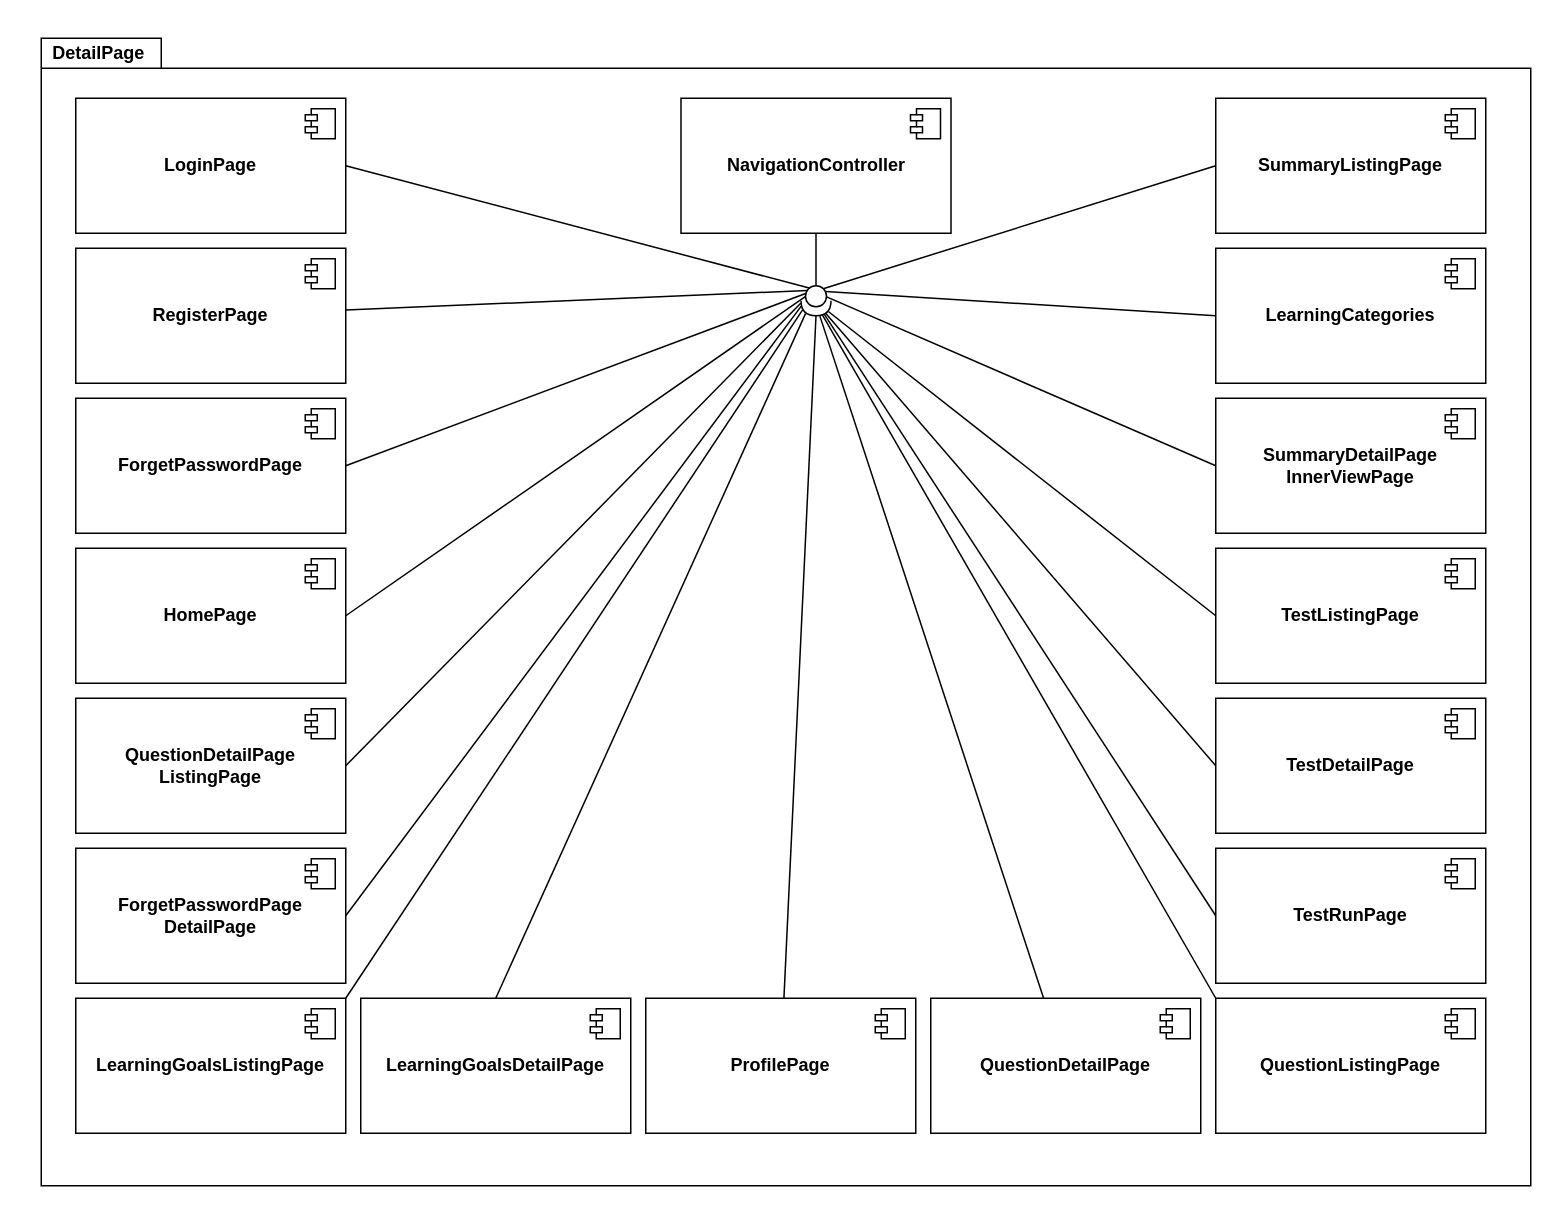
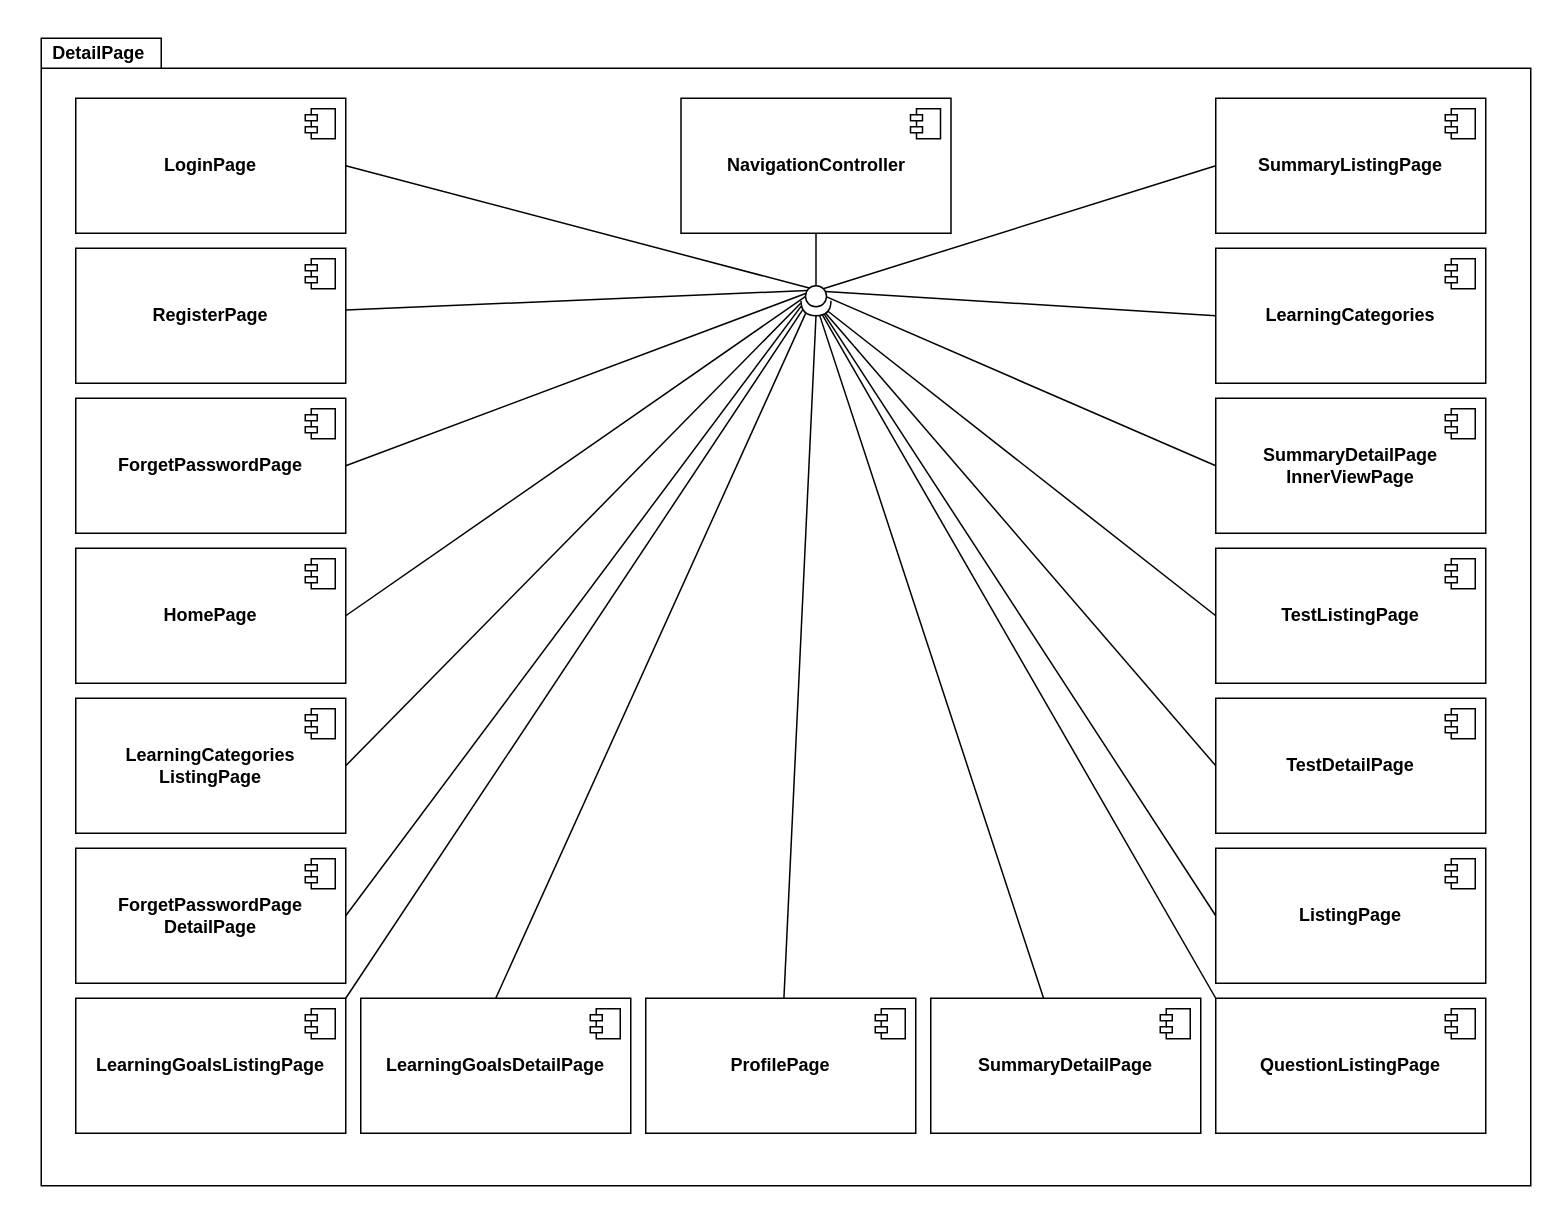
- <mxCell id="18" value="&lt;b&gt;QuestionDetailPage&lt;br&gt;ListingPage&lt;/b&gt;" style="html=1;dropTarget=0;whiteSpace=wrap;align=center;" vertex="1" parent="1"><mxGeometry x="50" y="465" width="180" height="90" as="geometry" /></mxCell>
+ <mxCell id="18" value="&lt;b&gt;LearningCategories&lt;br&gt;ListingPage&lt;/b&gt;" style="html=1;dropTarget=0;whiteSpace=wrap;align=center;" vertex="1" parent="1"><mxGeometry x="50" y="465" width="180" height="90" as="geometry" /></mxCell>
- <mxCell id="48" value="&lt;b&gt;TestRunPage&lt;/b&gt;" style="html=1;dropTarget=0;whiteSpace=wrap;align=center;" vertex="1" parent="1"><mxGeometry x="810" y="565" width="180" height="90" as="geometry" /></mxCell>
+ <mxCell id="48" value="&lt;b&gt;ListingPage&lt;/b&gt;" style="html=1;dropTarget=0;whiteSpace=wrap;align=center;" vertex="1" parent="1"><mxGeometry x="810" y="565" width="180" height="90" as="geometry" /></mxCell>
- <mxCell id="54" value="&lt;b&gt;QuestionDetailPage&lt;/b&gt;" style="html=1;dropTarget=0;whiteSpace=wrap;align=center;" vertex="1" parent="1"><mxGeometry x="620" y="665" width="180" height="90" as="geometry" /></mxCell>
+ <mxCell id="54" value="&lt;b&gt;SummaryDetailPage&lt;/b&gt;" style="html=1;dropTarget=0;whiteSpace=wrap;align=center;" vertex="1" parent="1"><mxGeometry x="620" y="665" width="180" height="90" as="geometry" /></mxCell>
